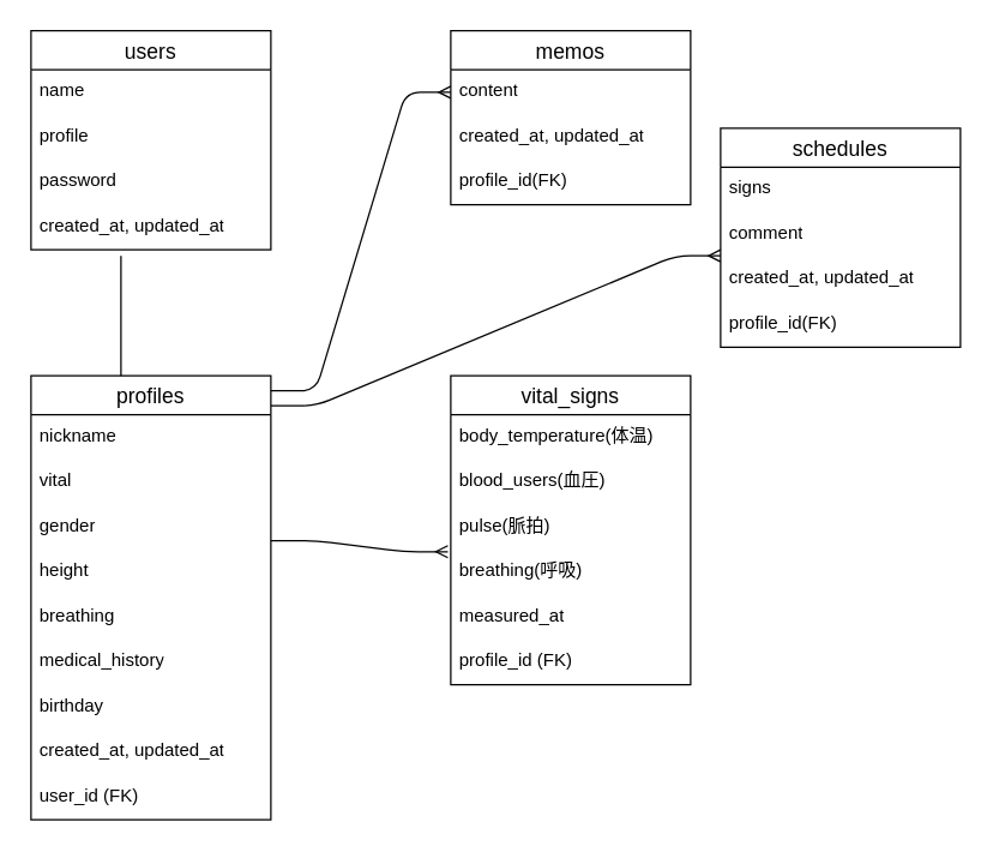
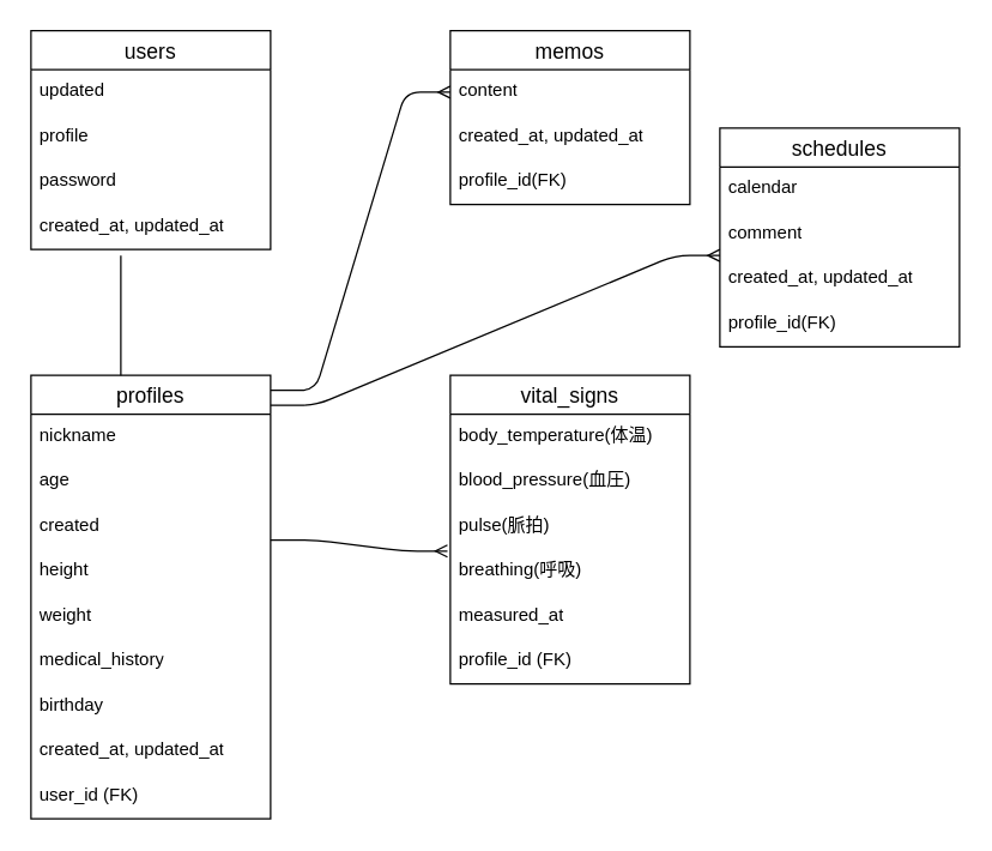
- <mxCell id="3" value="name" style="text;strokeColor=none;fillColor=none;spacingLeft=4;spacingRight=4;overflow=hidden;rotatable=0;points=[[0,0.5],[1,0.5]];portConstraint=eastwest;fontSize=12;whiteSpace=wrap;html=1;" parent="2" vertex="1"><mxGeometry y="26" width="160" height="30" as="geometry" /></mxCell>
+ <mxCell id="3" value="updated" style="text;strokeColor=none;fillColor=none;spacingLeft=4;spacingRight=4;overflow=hidden;rotatable=0;points=[[0,0.5],[1,0.5]];portConstraint=eastwest;fontSize=12;whiteSpace=wrap;html=1;" parent="2" vertex="1"><mxGeometry y="26" width="160" height="30" as="geometry" /></mxCell>
- <mxCell id="29" value="signs" style="text;strokeColor=none;fillColor=none;spacingLeft=4;spacingRight=4;overflow=hidden;rotatable=0;points=[[0,0.5],[1,0.5]];portConstraint=eastwest;fontSize=12;whiteSpace=wrap;html=1;" vertex="1" parent="28"><mxGeometry y="26" width="160" height="30" as="geometry" /></mxCell>
+ <mxCell id="29" value="calendar" style="text;strokeColor=none;fillColor=none;spacingLeft=4;spacingRight=4;overflow=hidden;rotatable=0;points=[[0,0.5],[1,0.5]];portConstraint=eastwest;fontSize=12;whiteSpace=wrap;html=1;" vertex="1" parent="28"><mxGeometry y="26" width="160" height="30" as="geometry" /></mxCell>
- <mxCell id="9" value="vital" style="text;strokeColor=none;fillColor=none;spacingLeft=4;spacingRight=4;overflow=hidden;rotatable=0;points=[[0,0.5],[1,0.5]];portConstraint=eastwest;fontSize=12;whiteSpace=wrap;html=1;" vertex="1" parent="7"><mxGeometry y="56" width="160" height="30" as="geometry" /></mxCell>
+ <mxCell id="9" value="age" style="text;strokeColor=none;fillColor=none;spacingLeft=4;spacingRight=4;overflow=hidden;rotatable=0;points=[[0,0.5],[1,0.5]];portConstraint=eastwest;fontSize=12;whiteSpace=wrap;html=1;" vertex="1" parent="7"><mxGeometry y="56" width="160" height="30" as="geometry" /></mxCell>
- <mxCell id="19" value="blood_users(血圧)" style="text;strokeColor=none;fillColor=none;spacingLeft=4;spacingRight=4;overflow=hidden;rotatable=0;points=[[0,0.5],[1,0.5]];portConstraint=eastwest;fontSize=12;whiteSpace=wrap;html=1;" vertex="1" parent="17"><mxGeometry y="56" width="160" height="30" as="geometry" /></mxCell>
+ <mxCell id="19" value="blood_pressure(血圧)" style="text;strokeColor=none;fillColor=none;spacingLeft=4;spacingRight=4;overflow=hidden;rotatable=0;points=[[0,0.5],[1,0.5]];portConstraint=eastwest;fontSize=12;whiteSpace=wrap;html=1;" vertex="1" parent="17"><mxGeometry y="56" width="160" height="30" as="geometry" /></mxCell>
- <mxCell id="10" value="gender" style="text;strokeColor=none;fillColor=none;spacingLeft=4;spacingRight=4;overflow=hidden;rotatable=0;points=[[0,0.5],[1,0.5]];portConstraint=eastwest;fontSize=12;whiteSpace=wrap;html=1;" vertex="1" parent="7"><mxGeometry y="86" width="160" height="30" as="geometry" /></mxCell>
+ <mxCell id="10" value="created" style="text;strokeColor=none;fillColor=none;spacingLeft=4;spacingRight=4;overflow=hidden;rotatable=0;points=[[0,0.5],[1,0.5]];portConstraint=eastwest;fontSize=12;whiteSpace=wrap;html=1;" vertex="1" parent="7"><mxGeometry y="86" width="160" height="30" as="geometry" /></mxCell>
- <mxCell id="12" value="breathing" style="text;strokeColor=none;fillColor=none;spacingLeft=4;spacingRight=4;overflow=hidden;rotatable=0;points=[[0,0.5],[1,0.5]];portConstraint=eastwest;fontSize=12;whiteSpace=wrap;html=1;" vertex="1" parent="7"><mxGeometry y="146" width="160" height="30" as="geometry" /></mxCell>
+ <mxCell id="12" value="weight" style="text;strokeColor=none;fillColor=none;spacingLeft=4;spacingRight=4;overflow=hidden;rotatable=0;points=[[0,0.5],[1,0.5]];portConstraint=eastwest;fontSize=12;whiteSpace=wrap;html=1;" vertex="1" parent="7"><mxGeometry y="146" width="160" height="30" as="geometry" /></mxCell>
